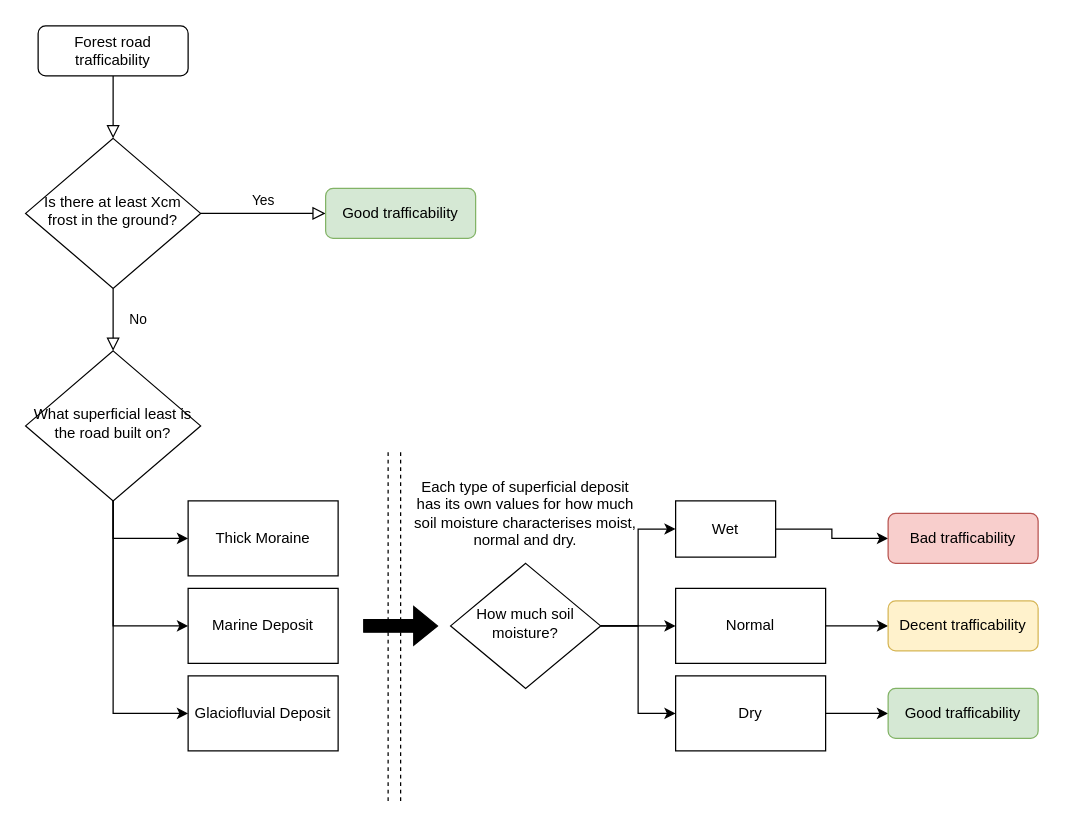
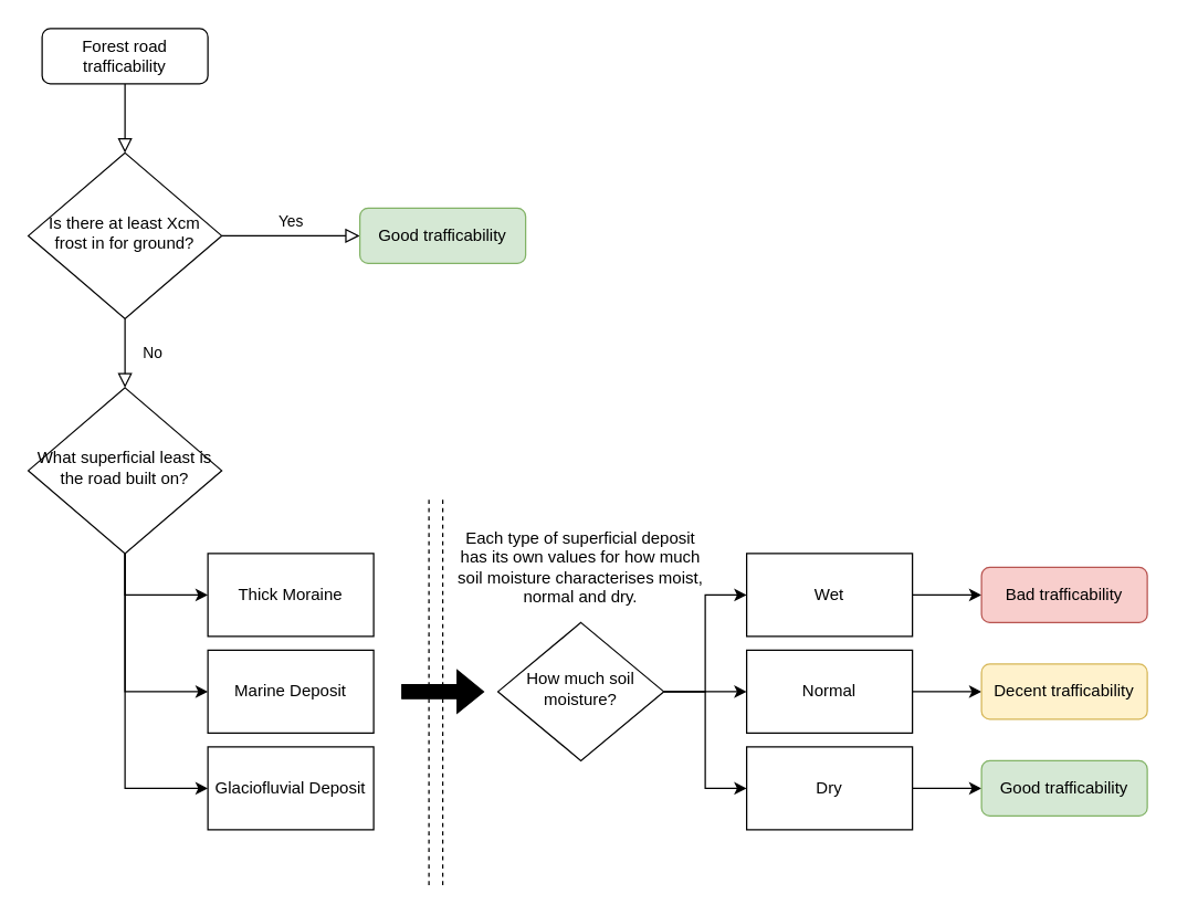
- <mxCell id="6" value="&lt;font&gt;Is there at least Xcm frost in the ground?&lt;/font&gt;" style="rhombus;whiteSpace=wrap;shadow=0;fontFamily=Helvetica;fontSize=12;align=center;strokeWidth=1;spacing=6;spacingTop=-4;html=1;" parent="1" vertex="1"><mxGeometry x="20" y="110" width="140" height="120" as="geometry" /></mxCell>
+ <mxCell id="6" value="&lt;font&gt;Is there at least Xcm frost in for ground?&lt;/font&gt;" style="rhombus;whiteSpace=wrap;shadow=0;fontFamily=Helvetica;fontSize=12;align=center;strokeWidth=1;spacing=6;spacingTop=-4;html=1;" parent="1" vertex="1"><mxGeometry x="20" y="110" width="140" height="120" as="geometry" /></mxCell>
- <mxCell id="22" value="Wet" style="rounded=0;whiteSpace=wrap;html=1;" parent="1" vertex="1"><mxGeometry x="540" y="400" width="80" height="45" as="geometry" /></mxCell>
+ <mxCell id="22" value="Wet" style="rounded=0;whiteSpace=wrap;html=1;" parent="1" vertex="1"><mxGeometry x="540" y="400" width="120" height="60" as="geometry" /></mxCell>
